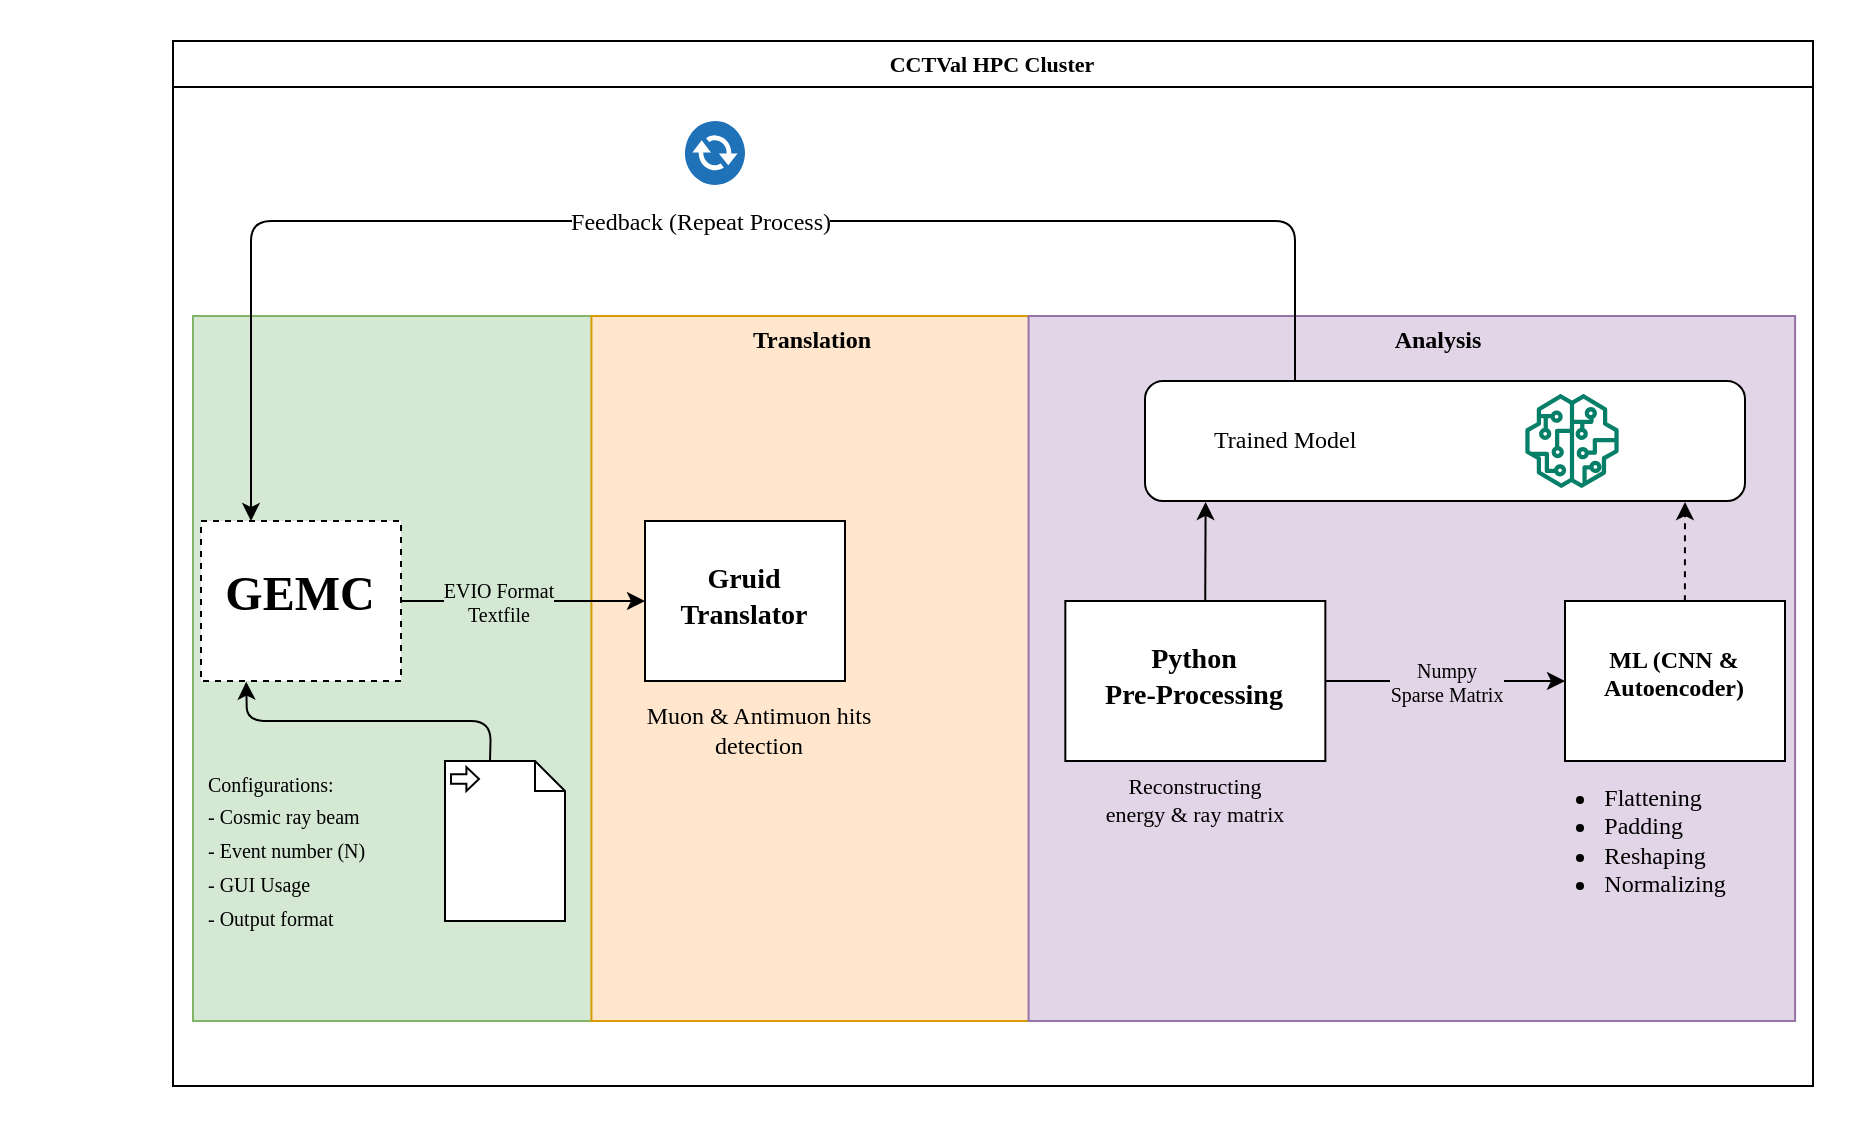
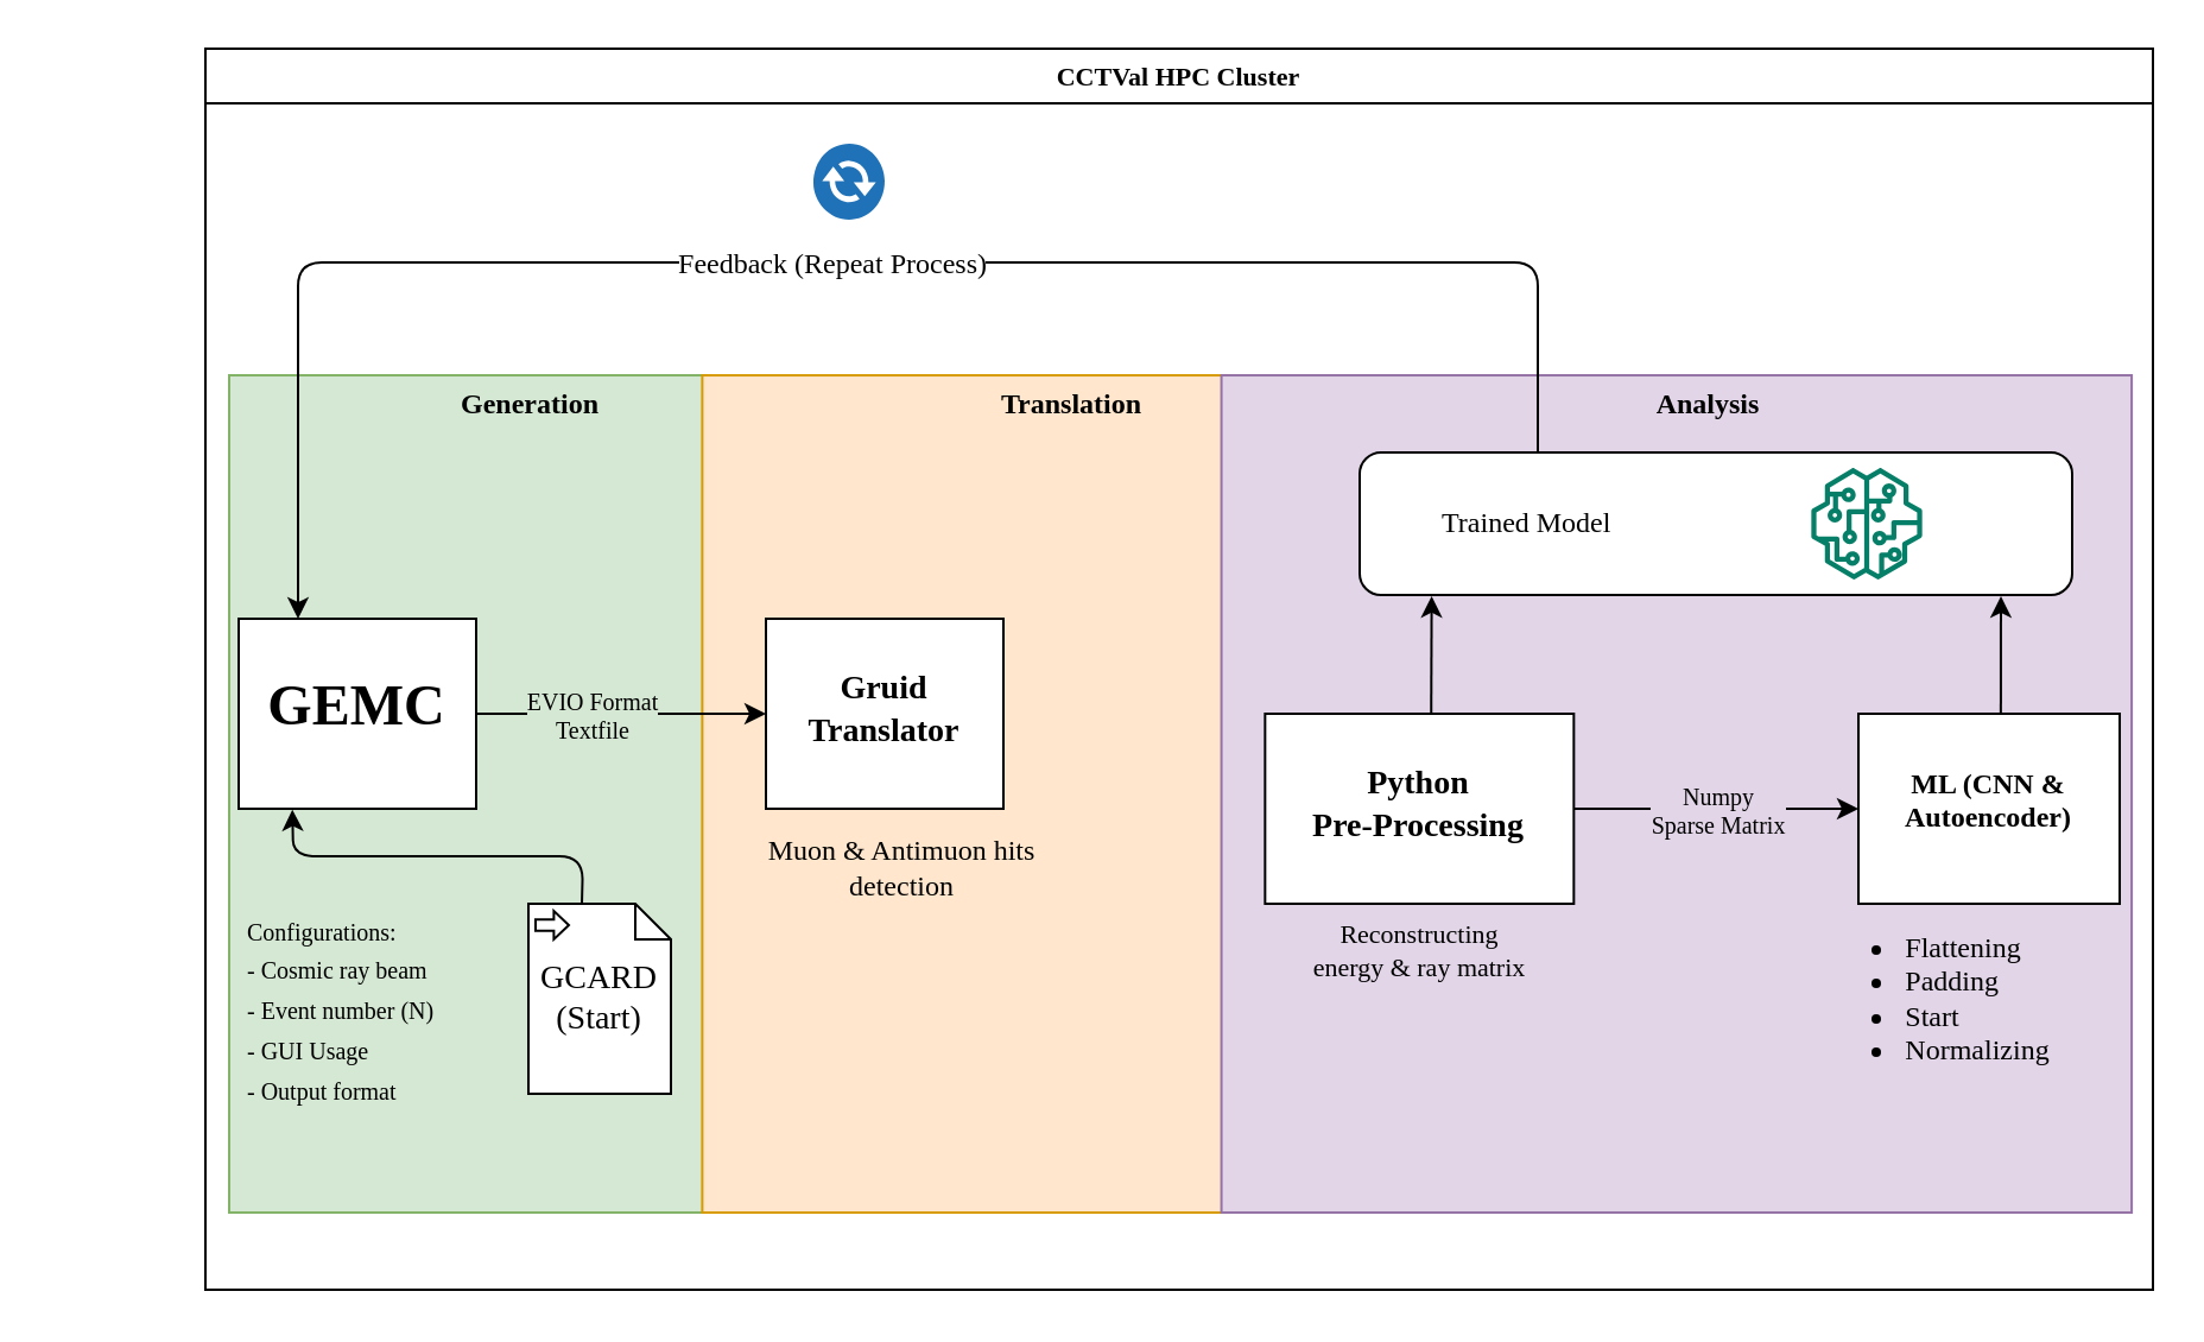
+ <mxCell id="4" value="Generation" style="text;html=1;strokeColor=none;fillColor=none;align=center;verticalAlign=middle;whiteSpace=wrap;rounded=0;fontFamily=Lucida Console;fontStyle=1" parent="2" vertex="1"><mxGeometry x="114" y="140" width="46" height="20" as="geometry" /></mxCell>
- <mxCell id="6" value="Translation" style="text;html=1;strokeColor=none;fillColor=none;align=center;verticalAlign=middle;whiteSpace=wrap;rounded=0;fontFamily=Lucida Console;fontStyle=1" parent="2" vertex="1"><mxGeometry x="297.39" y="140" width="46" height="20" as="geometry" /></mxCell>
+ <mxCell id="6" value="Translation" style="text;html=1;strokeColor=none;fillColor=none;align=center;verticalAlign=middle;whiteSpace=wrap;rounded=0;fontFamily=Lucida Console;fontStyle=1" parent="2" vertex="1"><mxGeometry x="342.39" y="140" width="46" height="20" as="geometry" /></mxCell>
- <mxCell id="22" style="edgeStyle=none;html=1;fontFamily=Lucida Console;fontSize=12;exitX=0.545;exitY=0.002;exitDx=0;exitDy=0;exitPerimeter=0;entryX=0.9;entryY=1.009;entryDx=0;entryDy=0;entryPerimeter=0;dashed=1;" parent="2" source="21" target="8" edge="1"><mxGeometry relative="1" as="geometry"><mxPoint x="756" y="130" as="targetPoint" /></mxGeometry></mxCell>
+ <mxCell id="22" style="edgeStyle=none;html=1;fontFamily=Lucida Console;fontSize=12;exitX=0.545;exitY=0.002;exitDx=0;exitDy=0;exitPerimeter=0;entryX=0.9;entryY=1.009;entryDx=0;entryDy=0;entryPerimeter=0;" parent="2" source="21" target="8" edge="1"><mxGeometry relative="1" as="geometry"><mxPoint x="756" y="130" as="targetPoint" /></mxGeometry></mxCell>
- <mxCell id="11" value="&lt;h1 style=&quot;&quot;&gt;&lt;span style=&quot;background-color: initial;&quot;&gt;&lt;font face=&quot;Lucida Console&quot; data-font-src=&quot;https://fonts.googleapis.com/css?family=Hack&quot;&gt;GEMC&lt;/font&gt;&lt;/span&gt;&lt;/h1&gt;" style="whiteSpace=wrap;html=1;verticalAlign=top;align=center;dashed=1;" parent="2" vertex="1"><mxGeometry x="14" y="240" width="100" height="80" as="geometry" /></mxCell>
+ <mxCell id="11" value="&lt;h1 style=&quot;&quot;&gt;&lt;span style=&quot;background-color: initial;&quot;&gt;&lt;font face=&quot;Lucida Console&quot; data-font-src=&quot;https://fonts.googleapis.com/css?family=Hack&quot;&gt;GEMC&lt;/font&gt;&lt;/span&gt;&lt;/h1&gt;" style="whiteSpace=wrap;html=1;verticalAlign=top;align=center;" parent="2" vertex="1"><mxGeometry x="14" y="240" width="100" height="80" as="geometry" /></mxCell>
+ <mxCell id="27" value="GCARD&lt;br&gt;(Start)" style="text;html=1;strokeColor=none;fillColor=none;align=center;verticalAlign=middle;whiteSpace=wrap;rounded=0;fontFamily=Lucida Console;fontSize=14;" parent="2" vertex="1"><mxGeometry x="146" y="390" width="40" height="20" as="geometry" /></mxCell>
- <mxCell id="20" value="&lt;div style=&quot;text-align: left;&quot;&gt;&lt;ul&gt;&lt;li&gt;&lt;span style=&quot;background-color: initial;&quot;&gt;Flattening&lt;/span&gt;&lt;/li&gt;&lt;li&gt;&lt;span style=&quot;background-color: initial;&quot;&gt;Padding&lt;/span&gt;&lt;/li&gt;&lt;li&gt;&lt;span style=&quot;background-color: initial;&quot;&gt;Reshaping&lt;/span&gt;&lt;/li&gt;&lt;li&gt;&lt;span style=&quot;background-color: initial;&quot;&gt;Normalizing&lt;/span&gt;&lt;/li&gt;&lt;/ul&gt;&lt;/div&gt;" style="text;html=1;align=center;verticalAlign=middle;resizable=0;points=[];autosize=1;strokeColor=none;fillColor=none;fontSize=12;fontFamily=Lucida Console;" parent="2" vertex="1"><mxGeometry x="655.67" y="340" width="140" height="120" as="geometry" /></mxCell>
+ <mxCell id="20" value="&lt;div style=&quot;text-align: left;&quot;&gt;&lt;ul&gt;&lt;li&gt;&lt;span style=&quot;background-color: initial;&quot;&gt;Flattening&lt;/span&gt;&lt;/li&gt;&lt;li&gt;&lt;span style=&quot;background-color: initial;&quot;&gt;Padding&lt;/span&gt;&lt;/li&gt;&lt;li&gt;&lt;span style=&quot;background-color: initial;&quot;&gt;Start&lt;/span&gt;&lt;/li&gt;&lt;li&gt;&lt;span style=&quot;background-color: initial;&quot;&gt;Normalizing&lt;/span&gt;&lt;/li&gt;&lt;/ul&gt;&lt;/div&gt;" style="text;html=1;align=center;verticalAlign=middle;resizable=0;points=[];autosize=1;strokeColor=none;fillColor=none;fontSize=12;fontFamily=Lucida Console;" parent="2" vertex="1"><mxGeometry x="655.67" y="340" width="140" height="120" as="geometry" /></mxCell>
